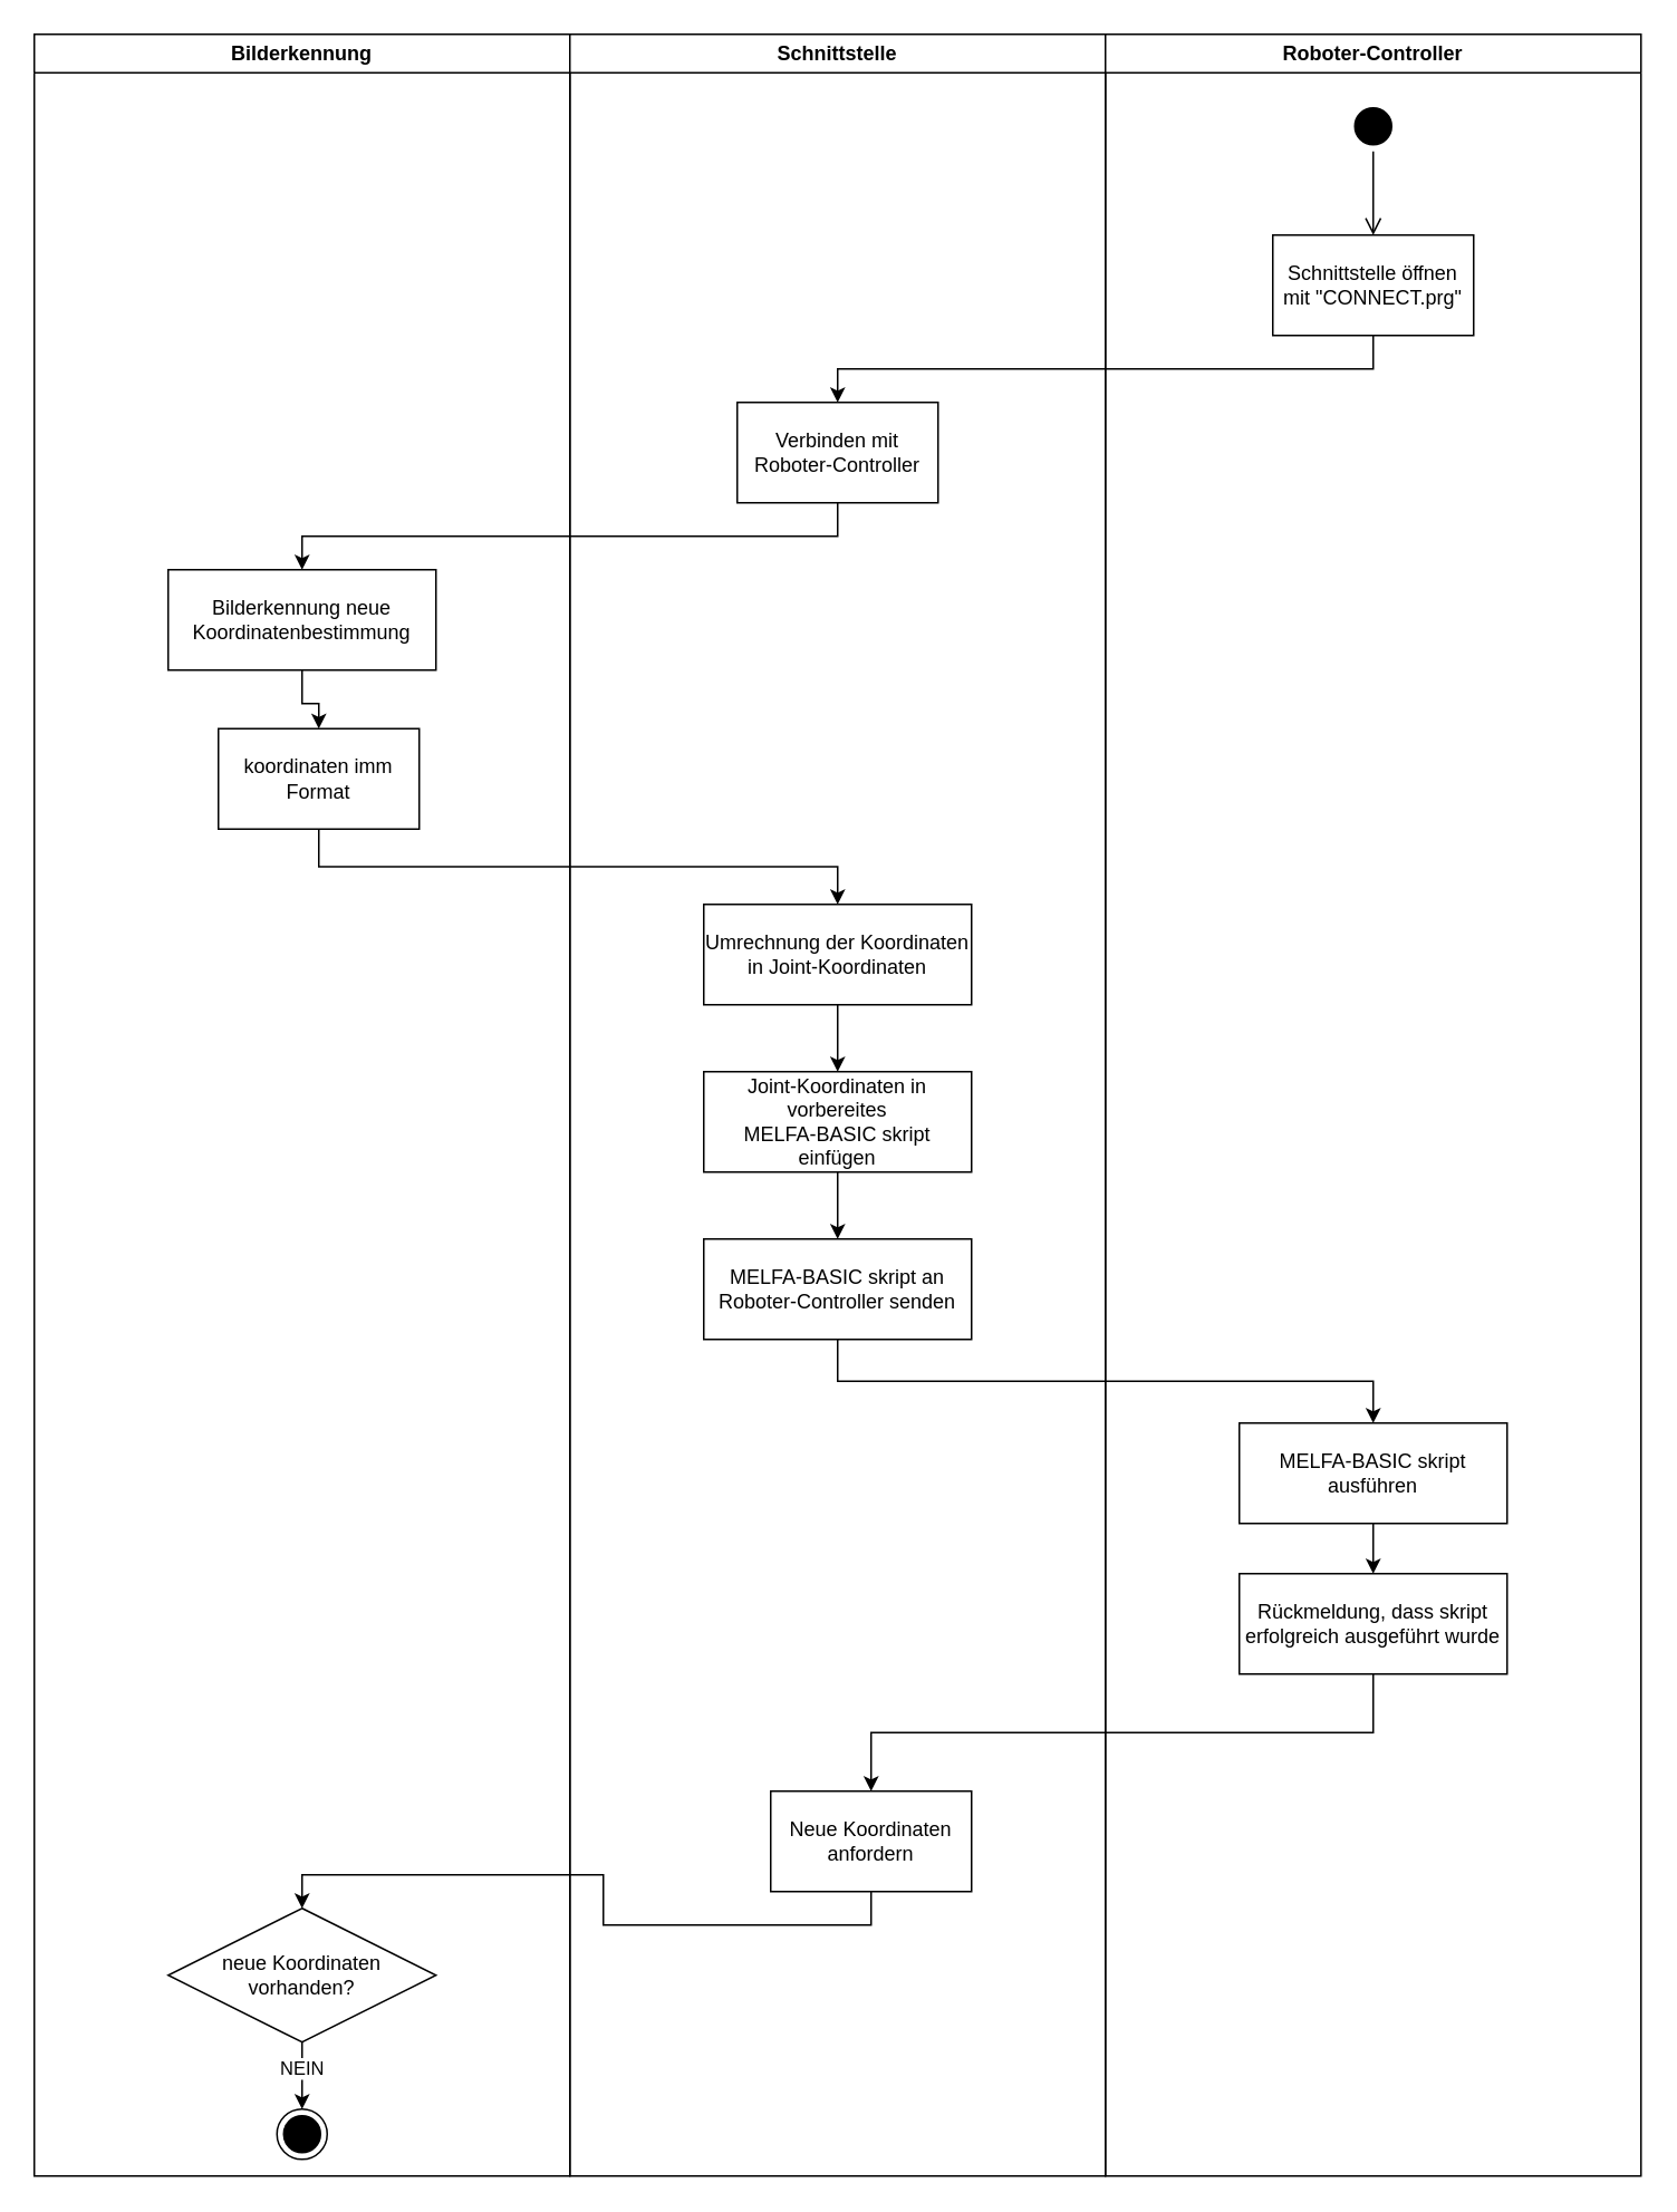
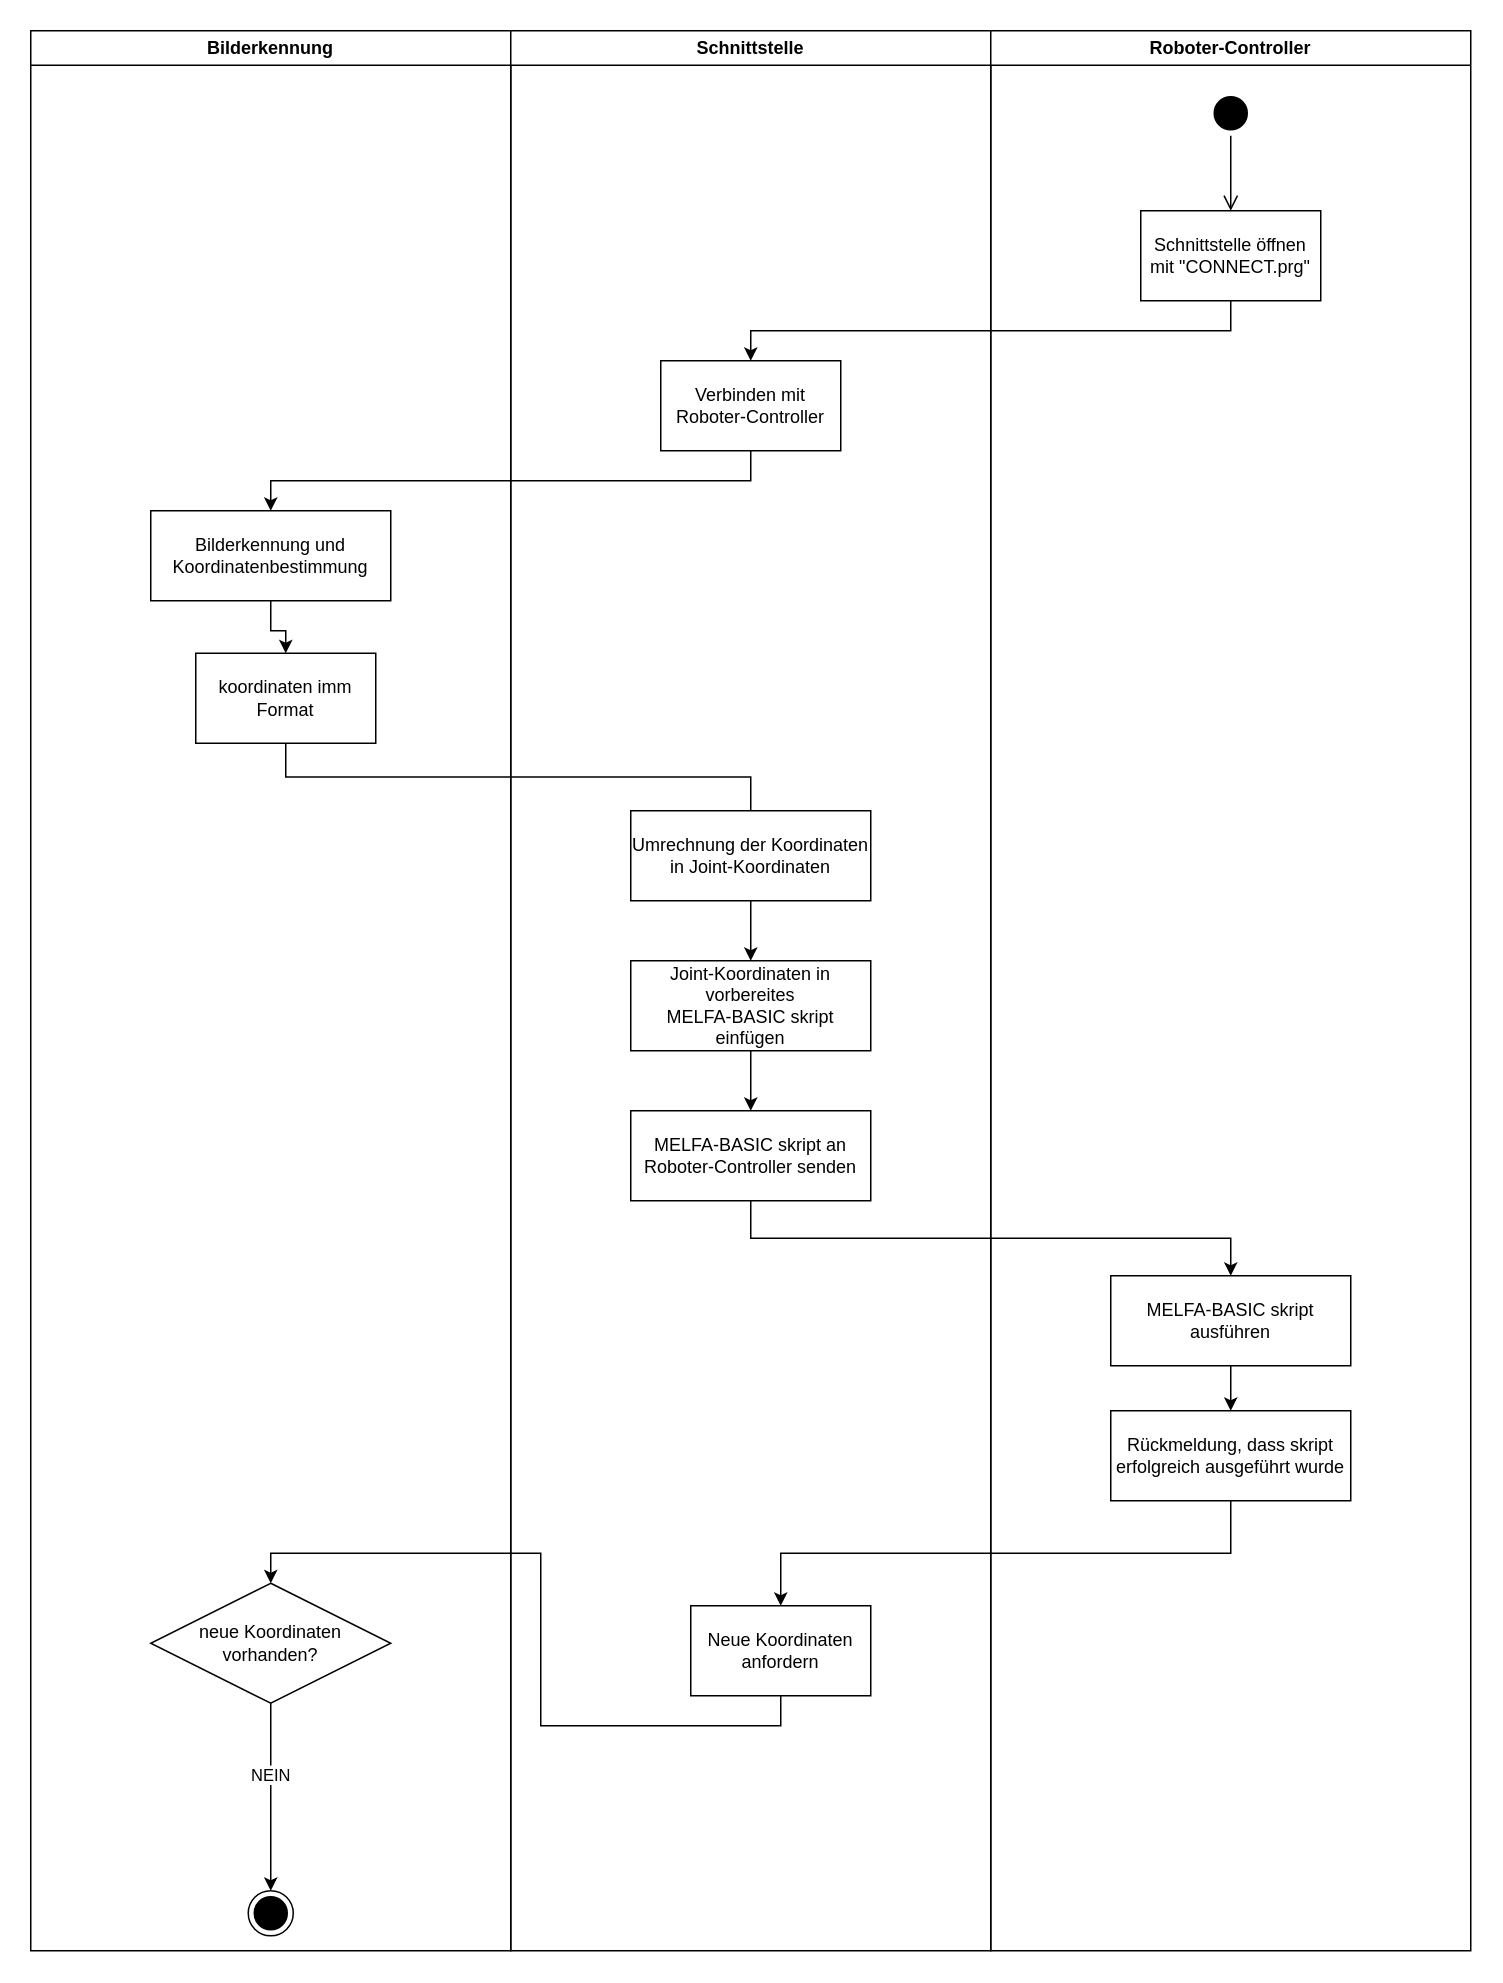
- <mxCell id="4" value="Bilderkennung neue Koordinatenbestimmung" style="rounded=0;whiteSpace=wrap;html=1;" vertex="1" parent="2"><mxGeometry x="80" y="320" width="160" height="60" as="geometry" /></mxCell>
+ <mxCell id="4" value="Bilderkennung und Koordinatenbestimmung" style="rounded=0;whiteSpace=wrap;html=1;" vertex="1" parent="2"><mxGeometry x="80" y="320" width="160" height="60" as="geometry" /></mxCell>
- <mxCell id="27" style="edgeStyle=orthogonalEdgeStyle;rounded=0;orthogonalLoop=1;jettySize=auto;html=1;exitX=0.5;exitY=1;exitDx=0;exitDy=0;entryX=0.5;entryY=0;entryDx=0;entryDy=0;" edge="1" parent="1" source="5" target="12"><mxGeometry relative="1" as="geometry" /></mxCell>
+ <mxCell id="27" style="edgeStyle=orthogonalEdgeStyle;rounded=0;orthogonalLoop=1;jettySize=auto;html=1;exitX=0.5;exitY=1;exitDx=0;exitDy=0;entryX=0.5;entryY=0;entryDx=0;entryDy=0;endArrow=none;" edge="1" parent="1" source="5" target="12"><mxGeometry relative="1" as="geometry" /></mxCell>
- <mxCell id="8" value="neue Koordinaten vorhanden?" style="rhombus;whiteSpace=wrap;html=1;" vertex="1" parent="2"><mxGeometry x="80" y="1120" width="160" height="80" as="geometry" /></mxCell>
+ <mxCell id="8" value="neue Koordinaten vorhanden?" style="rhombus;whiteSpace=wrap;html=1;" vertex="1" parent="2"><mxGeometry x="80" y="1035" width="160" height="80" as="geometry" /></mxCell>
